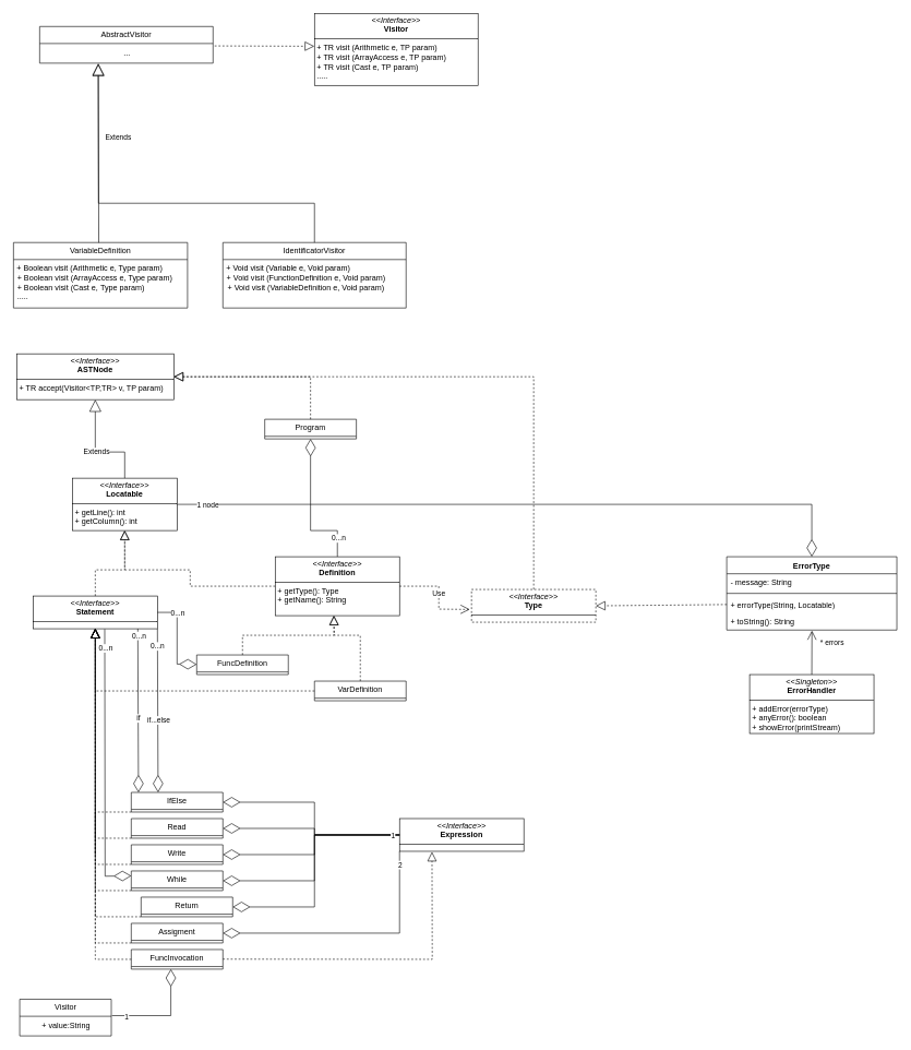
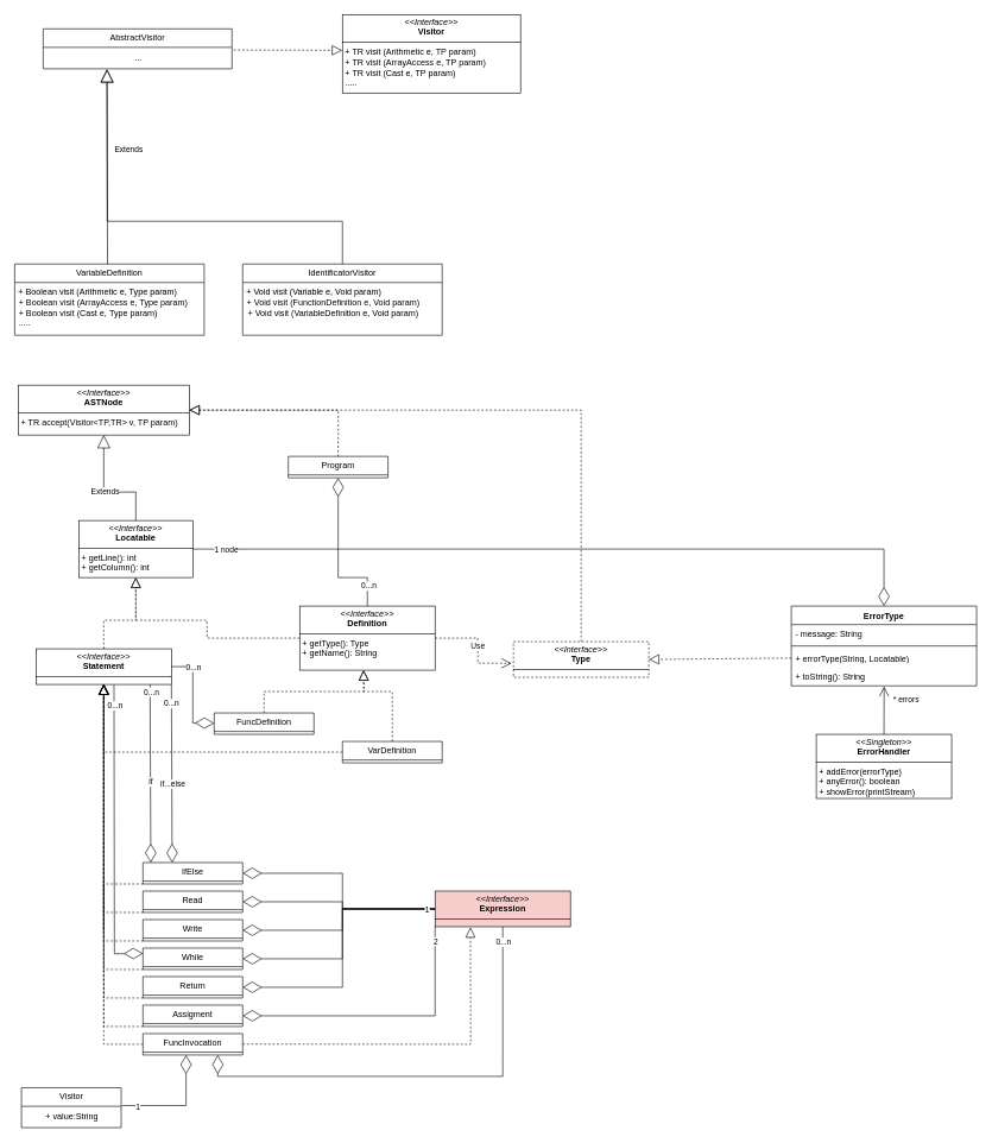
- <mxCell id="29" value="&lt;p style=&quot;margin:0px;margin-top:4px;text-align:center;&quot;&gt;&lt;i&gt;&amp;lt;&amp;lt;Interface&amp;gt;&amp;gt;&lt;/i&gt;&lt;br&gt;&lt;b&gt;Expression&lt;/b&gt;&lt;/p&gt;&lt;hr size=&quot;1&quot; style=&quot;border-style:solid;&quot;&gt;&lt;p style=&quot;margin:0px;margin-left:4px;&quot;&gt;&lt;br&gt;&lt;/p&gt;" style="verticalAlign=top;align=left;overflow=fill;html=1;whiteSpace=wrap;" parent="1" vertex="1"><mxGeometry x="610" y="1250" width="190" height="50" as="geometry" /></mxCell>
+ <mxCell id="29" value="&lt;p style=&quot;margin:0px;margin-top:4px;text-align:center;&quot;&gt;&lt;i&gt;&amp;lt;&amp;lt;Interface&amp;gt;&amp;gt;&lt;/i&gt;&lt;br&gt;&lt;b&gt;Expression&lt;/b&gt;&lt;/p&gt;&lt;hr size=&quot;1&quot; style=&quot;border-style:solid;&quot;&gt;&lt;p style=&quot;margin:0px;margin-left:4px;&quot;&gt;&lt;br&gt;&lt;/p&gt;" style="verticalAlign=top;align=left;overflow=fill;html=1;whiteSpace=wrap;fillColor=#f8cecc;" parent="1" vertex="1"><mxGeometry x="610" y="1250" width="190" height="50" as="geometry" /></mxCell>
- <mxCell id="27" value="Return" style="swimlane;fontStyle=0;childLayout=stackLayout;horizontal=1;startSize=26;fillColor=none;horizontalStack=0;resizeParent=1;resizeParentMax=0;resizeLast=0;collapsible=1;marginBottom=0;whiteSpace=wrap;html=1;" parent="1" vertex="1"><mxGeometry x="215" y="1370" width="140" height="30" as="geometry" /></mxCell>
+ <mxCell id="27" value="Return" style="swimlane;fontStyle=0;childLayout=stackLayout;horizontal=1;startSize=26;fillColor=none;horizontalStack=0;resizeParent=1;resizeParentMax=0;resizeLast=0;collapsible=1;marginBottom=0;whiteSpace=wrap;html=1;" parent="1" vertex="1"><mxGeometry x="200" y="1370" width="140" height="30" as="geometry" /></mxCell>
+ <mxCell id="56" value="" style="endArrow=diamondThin;endFill=0;endSize=24;html=1;rounded=0;entryX=0.75;entryY=1;entryDx=0;entryDy=0;exitX=0.5;exitY=1;exitDx=0;exitDy=0;" parent="1" source="29" target="53" edge="1"><mxGeometry width="160" relative="1" as="geometry"><mxPoint x="420" y="1500" as="sourcePoint" /><mxPoint x="580" y="1500" as="targetPoint" /><Array as="points"><mxPoint x="705" y="1490" /><mxPoint x="705" y="1510" /><mxPoint x="305" y="1510" /></Array></mxGeometry></mxCell>
+ <mxCell id="57" value="0...n" style="edgeLabel;html=1;align=center;verticalAlign=middle;resizable=0;points=[];" parent="56" vertex="1" connectable="0"><mxGeometry x="-0.935" relative="1" as="geometry"><mxPoint as="offset" /></mxGeometry></mxCell>
